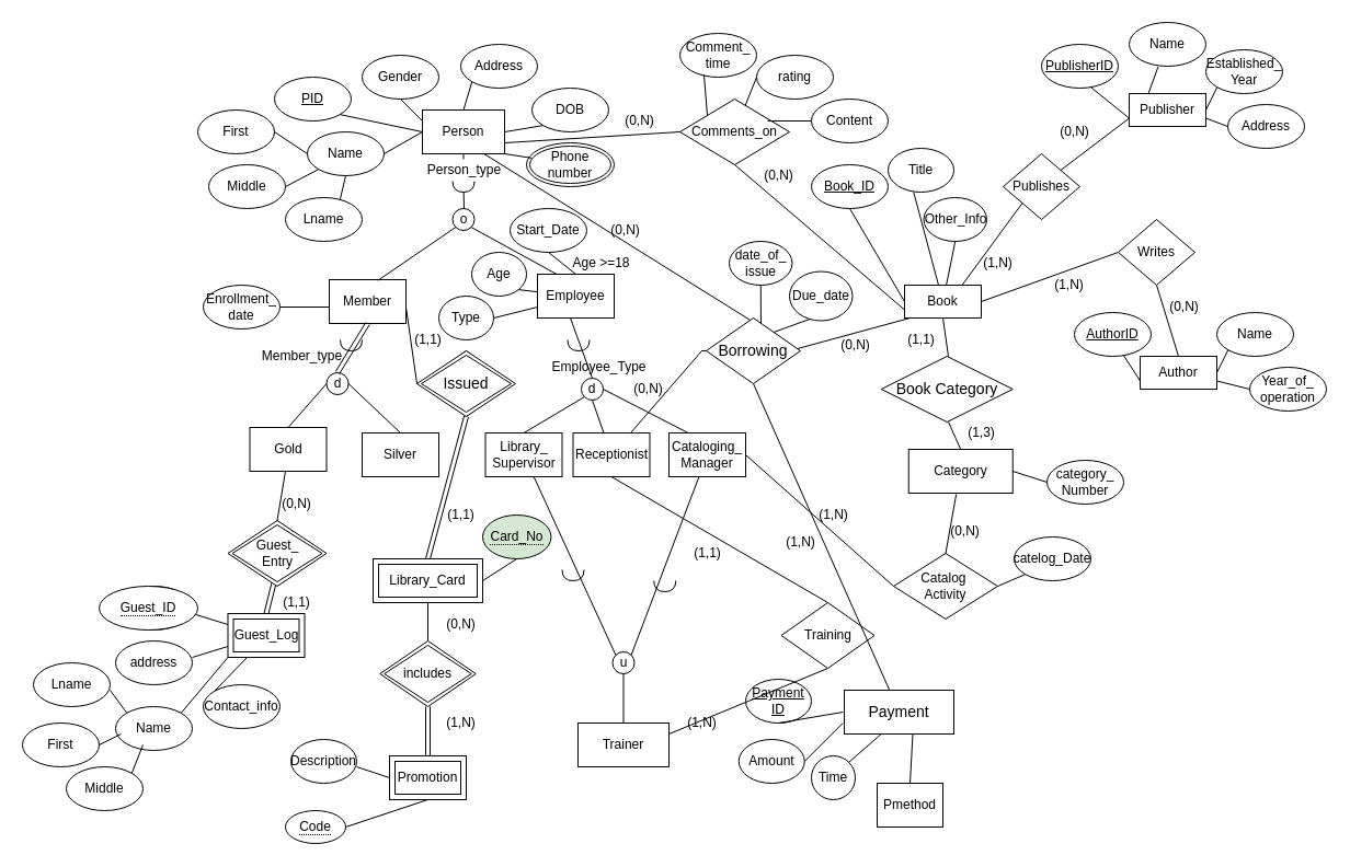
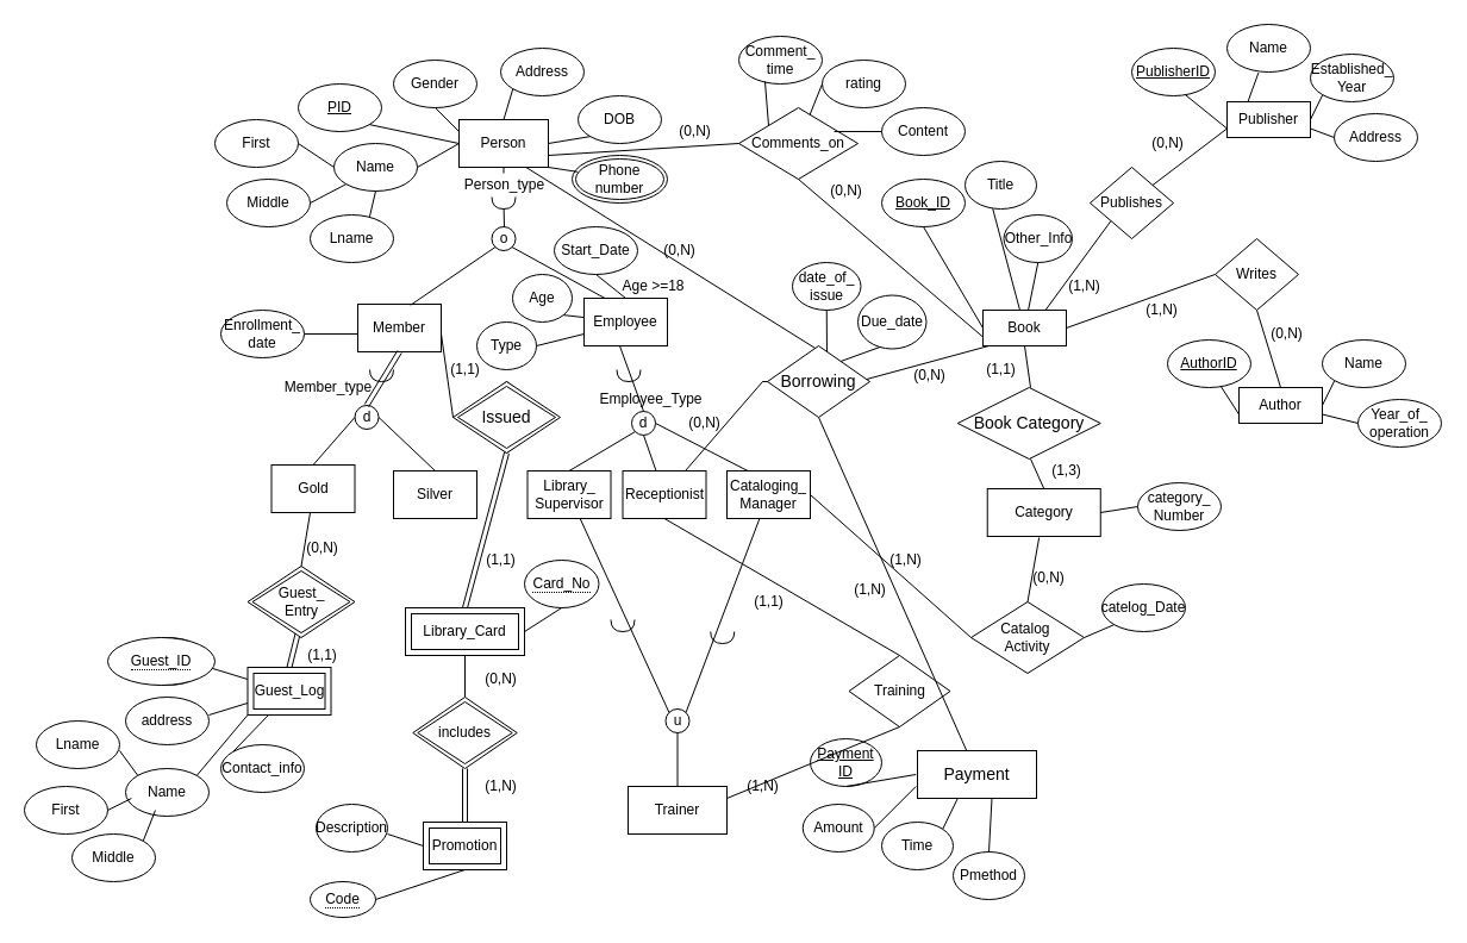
- <mxCell id="164" value="category_&lt;br&gt;Number" style="ellipse;whiteSpace=wrap;html=1;align=center;strokeColor=#000000;fillColor=default;" parent="1" vertex="1"><mxGeometry x="955" y="420" width="70" height="40" as="geometry" /></mxCell>
+ <mxCell id="164" value="category_&lt;br&gt;Number" style="ellipse;whiteSpace=wrap;html=1;align=center;strokeColor=#000000;fillColor=default;" parent="1" vertex="1"><mxGeometry x="955" y="405" width="70" height="40" as="geometry" /></mxCell>
- <mxCell id="173" value="&lt;span style=&quot;border-bottom: 1px dotted&quot;&gt;Card_No&lt;/span&gt;" style="ellipse;whiteSpace=wrap;html=1;align=center;fillColor=#d5e8d4;" parent="1" vertex="1"><mxGeometry x="440" y="470" width="62.5" height="40" as="geometry" /></mxCell>
+ <mxCell id="173" value="&lt;span style=&quot;border-bottom: 1px dotted&quot;&gt;Card_No&lt;/span&gt;" style="ellipse;whiteSpace=wrap;html=1;align=center;" parent="1" vertex="1"><mxGeometry x="440" y="470" width="62.5" height="40" as="geometry" /></mxCell>
- <mxCell id="97" value="Time" style="ellipse;whiteSpace=wrap;html=1;align=center;strokeColor=#000000;fillColor=default;" parent="1" vertex="1"><mxGeometry x="740" y="690" width="40" height="40" as="geometry" /></mxCell>
+ <mxCell id="97" value="Time" style="ellipse;whiteSpace=wrap;html=1;align=center;strokeColor=#000000;fillColor=default;" parent="1" vertex="1"><mxGeometry x="740" y="690" width="60" height="40" as="geometry" /></mxCell>
- <mxCell id="96" value="Pmethod" style="whiteSpace=wrap;html=1;align=center;strokeColor=#000000;fillColor=default;rounded=0;" parent="1" vertex="1"><mxGeometry x="800" y="715" width="60" height="40" as="geometry" /></mxCell>
+ <mxCell id="96" value="Pmethod" style="ellipse;whiteSpace=wrap;html=1;align=center;strokeColor=#000000;fillColor=default;" parent="1" vertex="1"><mxGeometry x="800" y="715" width="60" height="40" as="geometry" /></mxCell>
